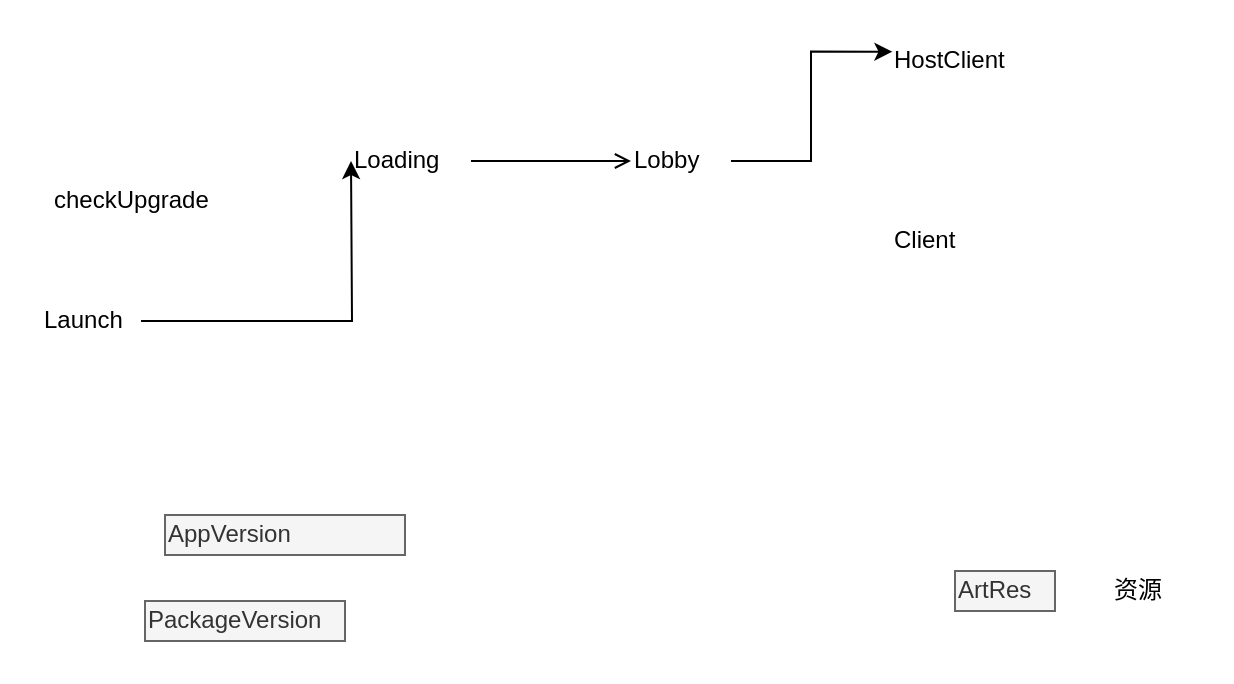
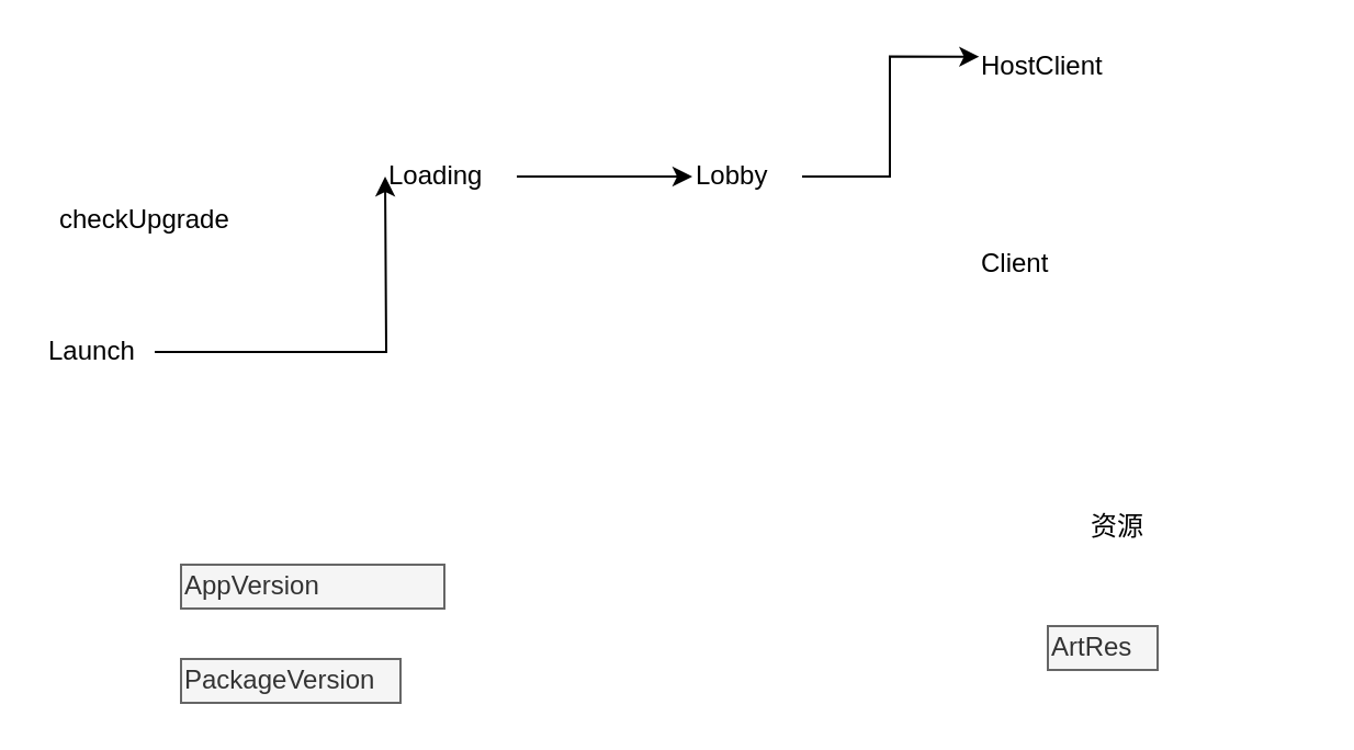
- <mxCell id="6" value="" style="edgeStyle=orthogonalEdgeStyle;rounded=0;orthogonalLoop=1;jettySize=auto;html=1;endArrow=open;" parent="1" source="7" target="9" edge="1"><mxGeometry relative="1" as="geometry" /></mxCell>
+ <mxCell id="6" value="" style="edgeStyle=orthogonalEdgeStyle;rounded=0;orthogonalLoop=1;jettySize=auto;html=1;" parent="1" source="7" target="9" edge="1"><mxGeometry relative="1" as="geometry" /></mxCell>
- <mxCell id="14" value="资源" style="text;html=1;resizable=0;points=[];autosize=1;align=left;verticalAlign=top;spacingTop=-4;" vertex="1" parent="1"><mxGeometry x="555" y="285" width="40" height="20" as="geometry" /></mxCell>
+ <mxCell id="14" value="资源" style="text;html=1;resizable=0;points=[];autosize=1;align=left;verticalAlign=top;spacingTop=-4;" vertex="1" parent="1"><mxGeometry x="495" y="230" width="40" height="20" as="geometry" /></mxCell>
- <mxCell id="12" value="PackageVersion" style="text;html=1;resizable=0;points=[];autosize=1;align=left;verticalAlign=top;spacingTop=-4;fillColor=#f5f5f5;strokeColor=#666666;fontColor=#333333;" parent="1" vertex="1"><mxGeometry x="72" y="300" width="100" height="20" as="geometry" /></mxCell>
+ <mxCell id="12" value="PackageVersion" style="text;html=1;resizable=0;points=[];autosize=1;align=left;verticalAlign=top;spacingTop=-4;fillColor=#f5f5f5;strokeColor=#666666;fontColor=#333333;" parent="1" vertex="1"><mxGeometry x="82" y="300" width="100" height="20" as="geometry" /></mxCell>
